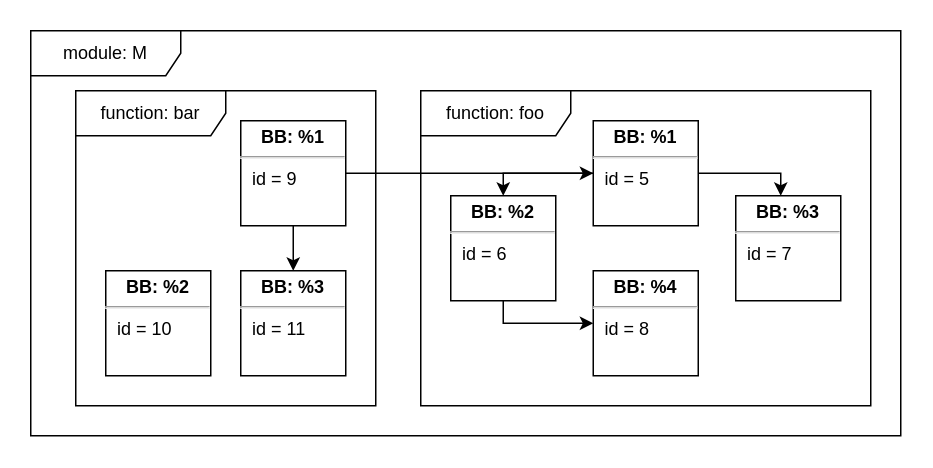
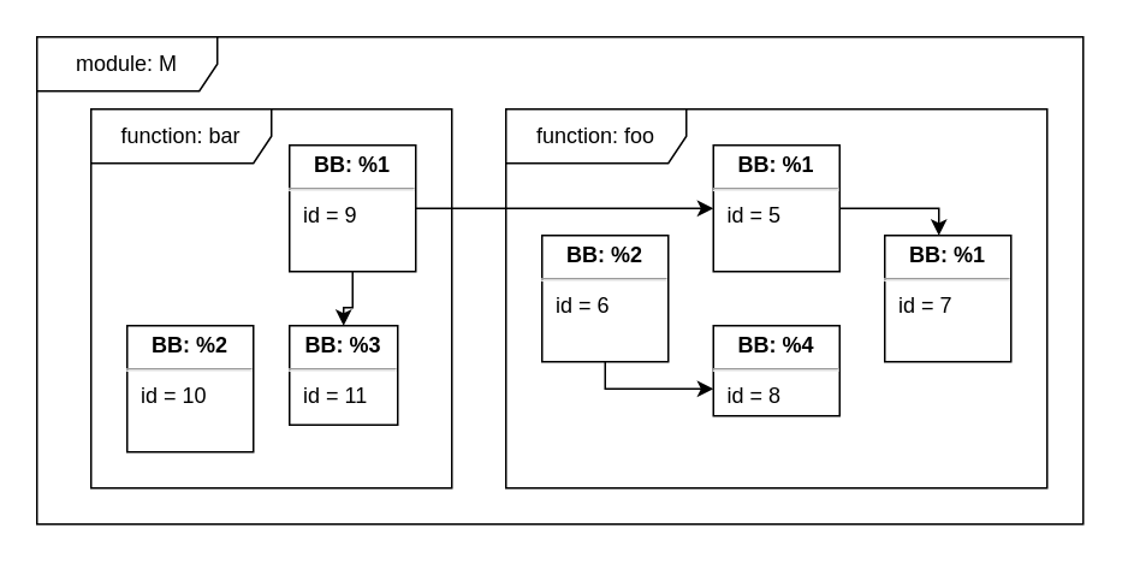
- <mxCell id="6" style="edgeStyle=orthogonalEdgeStyle;rounded=0;orthogonalLoop=1;jettySize=auto;html=1;" edge="1" parent="1" source="7" target="9"><mxGeometry relative="1" as="geometry"><Array as="points"><mxPoint x="335" y="115" /></Array></mxGeometry></mxCell>
- <mxCell id="10" value="&lt;p style=&quot;margin: 4px 0px 0px ; text-align: center&quot;&gt;&lt;b&gt;BB: %3&lt;/b&gt;&lt;/p&gt;&lt;hr&gt;&lt;p style=&quot;margin: 0px ; margin-left: 8px&quot;&gt;id = 7&lt;/p&gt;" style="verticalAlign=top;align=left;overflow=fill;fontSize=12;fontFamily=Helvetica;html=1;" vertex="1" parent="1"><mxGeometry x="490" y="130" width="70" height="70" as="geometry" /></mxCell>
+ <mxCell id="10" value="&lt;p style=&quot;margin: 4px 0px 0px ; text-align: center&quot;&gt;&lt;b&gt;BB: %1&lt;/b&gt;&lt;/p&gt;&lt;hr&gt;&lt;p style=&quot;margin: 0px ; margin-left: 8px&quot;&gt;id = 7&lt;/p&gt;" style="verticalAlign=top;align=left;overflow=fill;fontSize=12;fontFamily=Helvetica;html=1;" vertex="1" parent="1"><mxGeometry x="490" y="130" width="70" height="70" as="geometry" /></mxCell>
- <mxCell id="16" value="&lt;p style=&quot;margin: 4px 0px 0px ; text-align: center&quot;&gt;&lt;b&gt;BB: %3&lt;/b&gt;&lt;/p&gt;&lt;hr&gt;&lt;p style=&quot;margin: 0px ; margin-left: 8px&quot;&gt;id = 11&lt;/p&gt;" style="verticalAlign=top;align=left;overflow=fill;fontSize=12;fontFamily=Helvetica;html=1;" vertex="1" parent="1"><mxGeometry x="160" y="180" width="70" height="70" as="geometry" /></mxCell>
+ <mxCell id="16" value="&lt;p style=&quot;margin: 4px 0px 0px ; text-align: center&quot;&gt;&lt;b&gt;BB: %3&lt;/b&gt;&lt;/p&gt;&lt;hr&gt;&lt;p style=&quot;margin: 0px ; margin-left: 8px&quot;&gt;id = 11&lt;/p&gt;" style="verticalAlign=top;align=left;overflow=fill;fontSize=12;fontFamily=Helvetica;html=1;" vertex="1" parent="1"><mxGeometry x="160" y="180" width="60" height="55" as="geometry" /></mxCell>
- <mxCell id="11" value="&lt;p style=&quot;margin: 4px 0px 0px ; text-align: center&quot;&gt;&lt;b&gt;BB: %4&lt;/b&gt;&lt;/p&gt;&lt;hr&gt;&lt;p style=&quot;margin: 0px ; margin-left: 8px&quot;&gt;id = 8&lt;/p&gt;" style="verticalAlign=top;align=left;overflow=fill;fontSize=12;fontFamily=Helvetica;html=1;" vertex="1" parent="1"><mxGeometry x="395" y="180" width="70" height="70" as="geometry" /></mxCell>
+ <mxCell id="11" value="&lt;p style=&quot;margin: 4px 0px 0px ; text-align: center&quot;&gt;&lt;b&gt;BB: %4&lt;/b&gt;&lt;/p&gt;&lt;hr&gt;&lt;p style=&quot;margin: 0px ; margin-left: 8px&quot;&gt;id = 8&lt;/p&gt;" style="verticalAlign=top;align=left;overflow=fill;fontSize=12;fontFamily=Helvetica;html=1;" vertex="1" parent="1"><mxGeometry x="395" y="180" width="70" height="50" as="geometry" /></mxCell>
